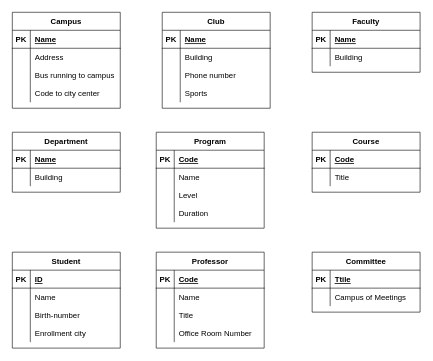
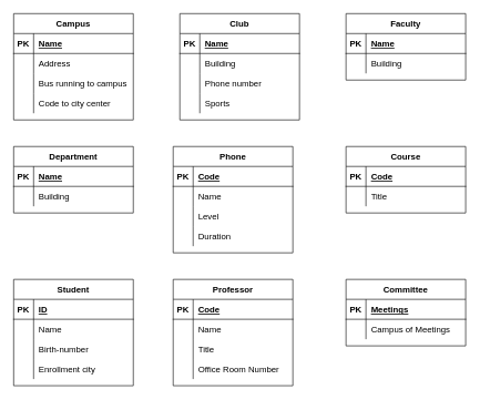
- <mxCell id="43" value="Program" style="shape=table;startSize=30;container=1;collapsible=1;childLayout=tableLayout;fixedRows=1;rowLines=0;fontStyle=1;align=center;resizeLast=1;fontSize=13;" vertex="1" parent="1"><mxGeometry x="260" y="220" width="180" height="160" as="geometry" /></mxCell>
+ <mxCell id="43" value="Phone" style="shape=table;startSize=30;container=1;collapsible=1;childLayout=tableLayout;fixedRows=1;rowLines=0;fontStyle=1;align=center;resizeLast=1;fontSize=13;" vertex="1" parent="1"><mxGeometry x="260" y="220" width="180" height="160" as="geometry" /></mxCell>
- <mxCell id="92" value="Ttile" style="shape=partialRectangle;connectable=0;fillColor=none;top=0;left=0;bottom=0;right=0;align=left;spacingLeft=6;fontStyle=5;overflow=hidden;fontSize=13;" vertex="1" parent="90"><mxGeometry x="30" width="150" height="30" as="geometry"><mxRectangle width="150" height="30" as="alternateBounds" /></mxGeometry></mxCell>
+ <mxCell id="92" value="Meetings" style="shape=partialRectangle;connectable=0;fillColor=none;top=0;left=0;bottom=0;right=0;align=left;spacingLeft=6;fontStyle=5;overflow=hidden;fontSize=13;" vertex="1" parent="90"><mxGeometry x="30" width="150" height="30" as="geometry"><mxRectangle width="150" height="30" as="alternateBounds" /></mxGeometry></mxCell>
